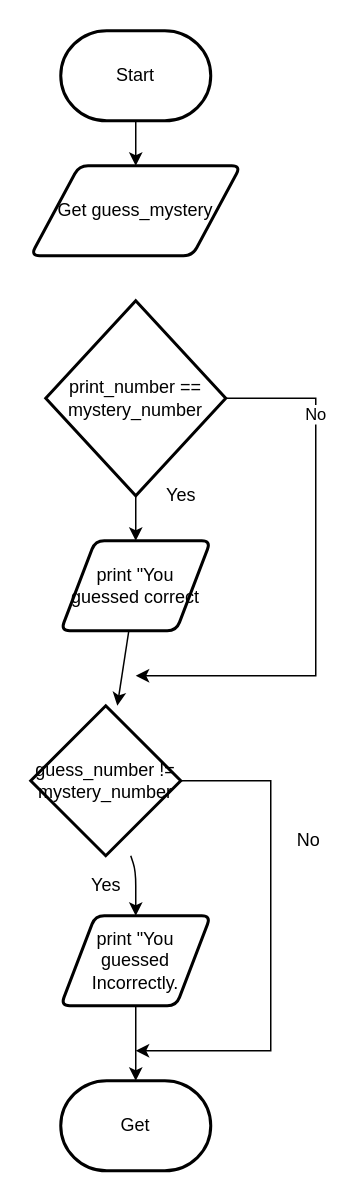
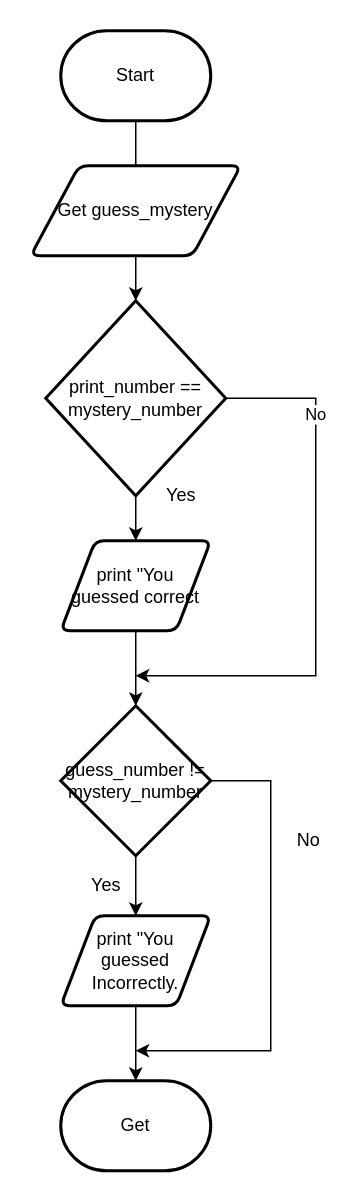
- <mxCell id="2" style="edgeStyle=none;html=1;" parent="1" source="3" target="5" edge="1"><mxGeometry relative="1" as="geometry" /></mxCell>
+ <mxCell id="2" style="edgeStyle=none;html=1;endArrow=none;" parent="1" source="3" target="5" edge="1"><mxGeometry relative="1" as="geometry" /></mxCell>
+ <mxCell id="4" style="edgeStyle=none;html=1;entryX=0.5;entryY=0;entryDx=0;entryDy=0;entryPerimeter=0;" parent="1" source="5" target="12" edge="1"><mxGeometry relative="1" as="geometry"><mxPoint x="90" y="210" as="targetPoint" /></mxGeometry></mxCell>
- <mxCell id="18" value="guess_number != mystery_number" style="strokeWidth=2;html=1;shape=mxgraph.flowchart.decision;whiteSpace=wrap;" vertex="1" parent="1"><mxGeometry x="20" y="470" width="100" height="100" as="geometry" /></mxCell>
+ <mxCell id="18" value="guess_number != mystery_number" style="strokeWidth=2;html=1;shape=mxgraph.flowchart.decision;whiteSpace=wrap;" vertex="1" parent="1"><mxGeometry x="40" y="470" width="100" height="100" as="geometry" /></mxCell>
